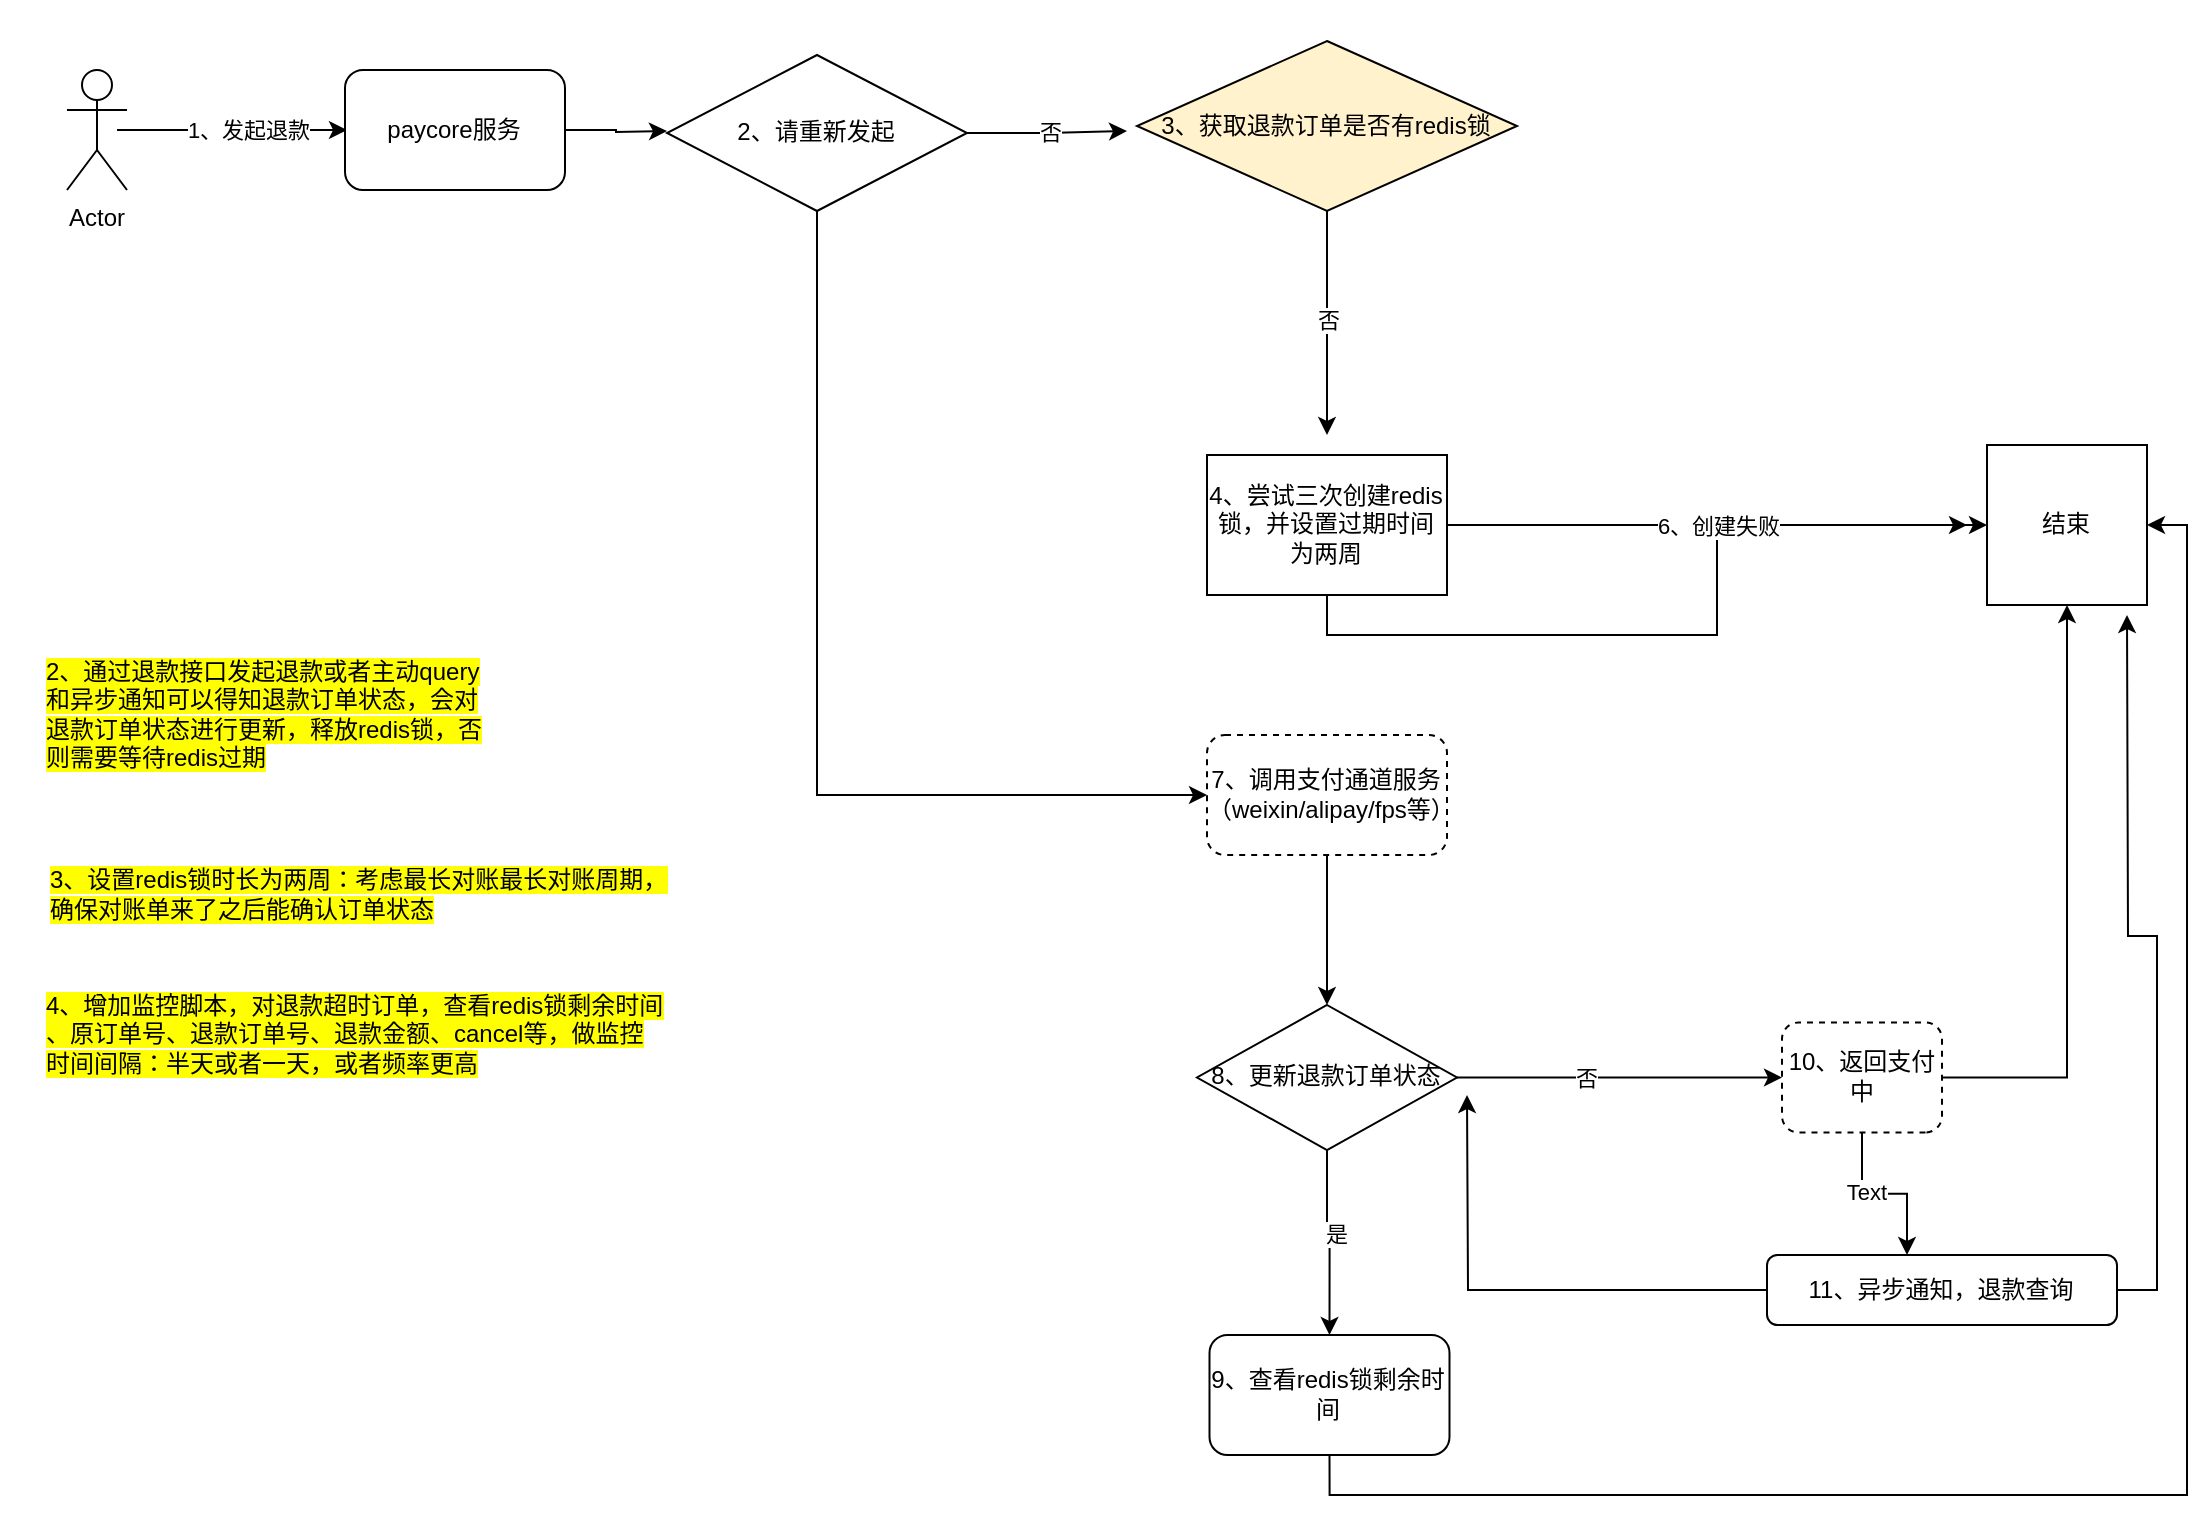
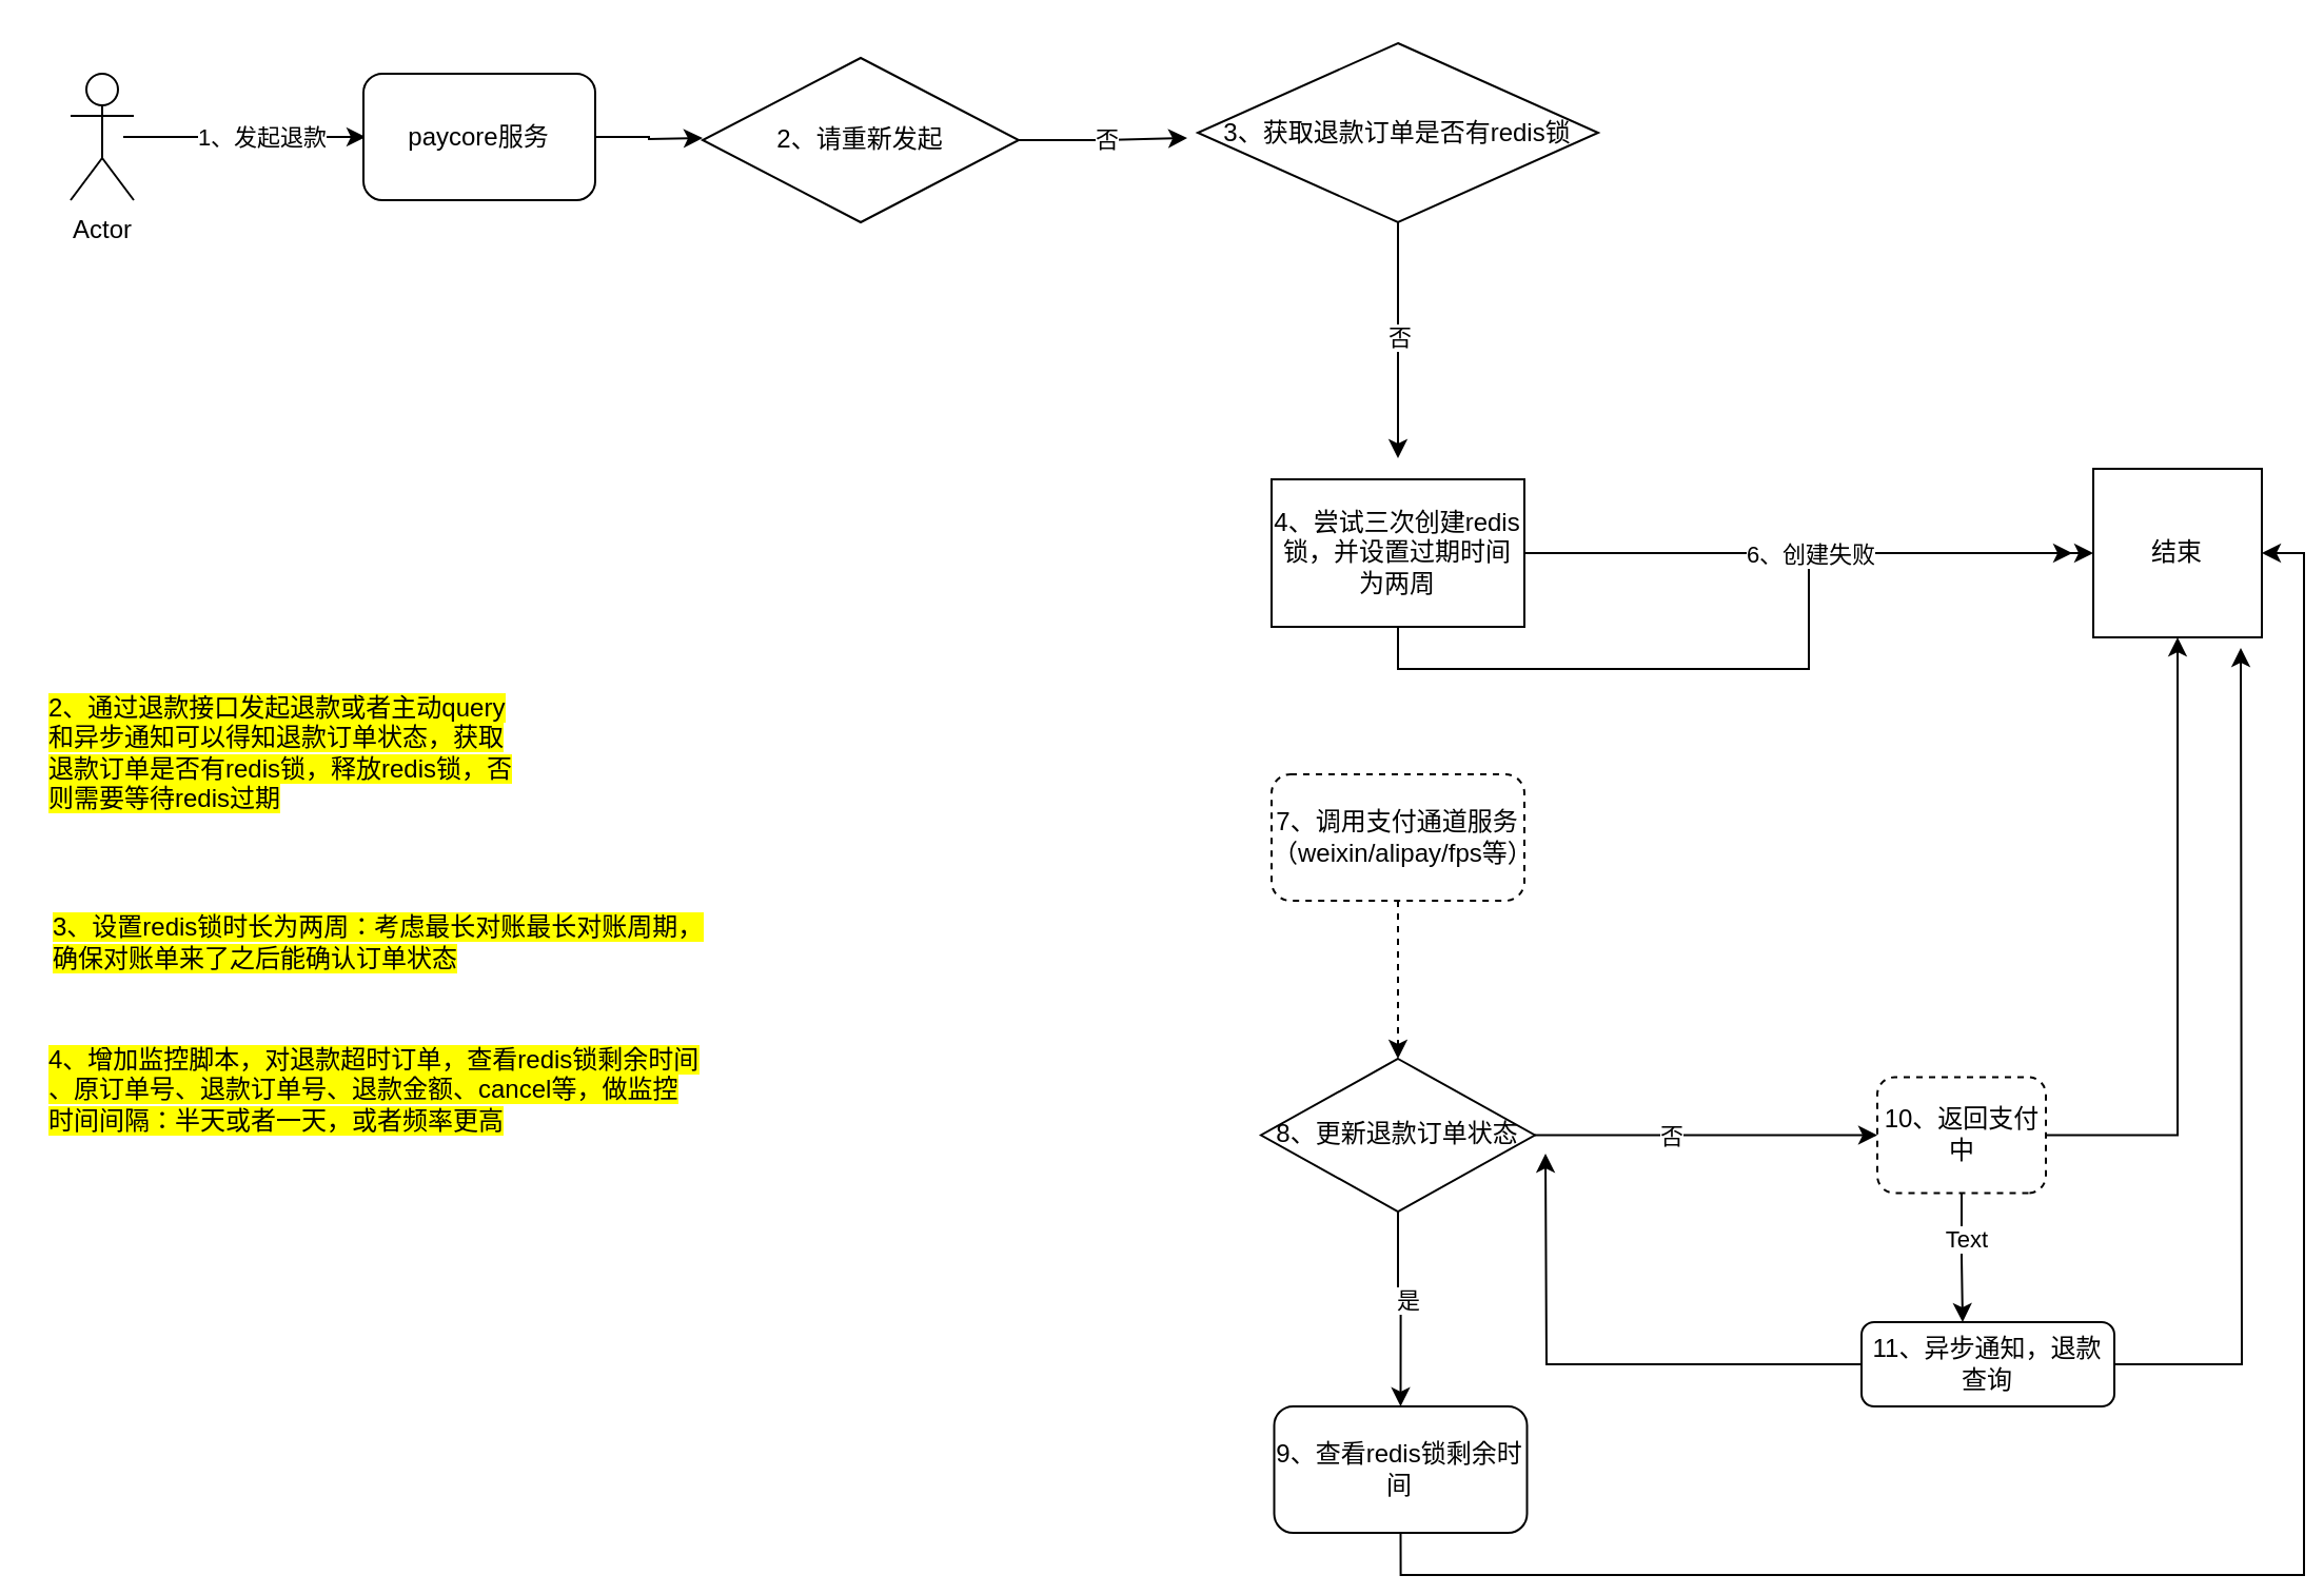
- <mxCell id="8" value="3、获取退款订单是否有redis锁" style="rhombus;whiteSpace=wrap;html=1;fillColor=#fff2cc;" parent="1" vertex="1"><mxGeometry x="568" y="20" width="190" height="85" as="geometry" /></mxCell>
+ <mxCell id="8" value="3、获取退款订单是否有redis锁" style="rhombus;whiteSpace=wrap;html=1;" parent="1" vertex="1"><mxGeometry x="568" y="20" width="190" height="85" as="geometry" /></mxCell>
- <mxCell id="24" style="edgeStyle=orthogonalEdgeStyle;rounded=0;orthogonalLoop=1;jettySize=auto;html=1;exitX=0.5;exitY=1;exitDx=0;exitDy=0;entryX=0;entryY=0.5;entryDx=0;entryDy=0;" parent="1" source="25" target="16" edge="1"><mxGeometry relative="1" as="geometry" /></mxCell>
- <mxCell id="33" value="&lt;mark data-mark-visibility=&quot;visible&quot; data-mark-color-type=&quot;1&quot; data-mark-source-type=&quot;3&quot; data-mark-type=&quot;text&quot; data-mark-id=&quot;PrKLH34haVEnXJBmRJQqH&quot; class=&quot;&quot;&gt;&lt;mark data-mark-visibility=&quot;visible&quot; data-mark-color-type=&quot;1&quot; data-mark-source-type=&quot;3&quot; data-mark-type=&quot;text&quot; data-mark-id=&quot;vgU_78t6HjaXvpYLdzc9c&quot; class=&quot;&quot;&gt;&lt;mark data-mark-visibility=&quot;visible&quot; data-mark-color-type=&quot;1&quot; data-mark-source-type=&quot;3&quot; data-mark-type=&quot;text&quot; data-mark-id=&quot;WDnCujcXe0w7wF-i3M0GH&quot; class=&quot;&quot;&gt;2、通过退款接口发起退款或者主动query和异步通知可以得知退款订单状态，会对退款订单状态进行更新，释放redis锁，否则需要等待redis过期&lt;/mark&gt;&lt;/mark&gt;&lt;/mark&gt;" style="text;html=1;align=left;verticalAlign=middle;whiteSpace=wrap;rounded=0;" parent="1" vertex="1"><mxGeometry x="20.5" y="307" width="222.5" height="100" as="geometry" /></mxCell>
+ <mxCell id="33" value="&lt;mark data-mark-visibility=&quot;visible&quot; data-mark-color-type=&quot;1&quot; data-mark-source-type=&quot;3&quot; data-mark-type=&quot;text&quot; data-mark-id=&quot;PrKLH34haVEnXJBmRJQqH&quot; class=&quot;&quot;&gt;&lt;mark data-mark-visibility=&quot;visible&quot; data-mark-color-type=&quot;1&quot; data-mark-source-type=&quot;3&quot; data-mark-type=&quot;text&quot; data-mark-id=&quot;vgU_78t6HjaXvpYLdzc9c&quot; class=&quot;&quot;&gt;&lt;mark data-mark-visibility=&quot;visible&quot; data-mark-color-type=&quot;1&quot; data-mark-source-type=&quot;3&quot; data-mark-type=&quot;text&quot; data-mark-id=&quot;WDnCujcXe0w7wF-i3M0GH&quot; class=&quot;&quot;&gt;2、通过退款接口发起退款或者主动query和异步通知可以得知退款订单状态，获取退款订单是否有redis锁，释放redis锁，否则需要等待redis过期&lt;/mark&gt;&lt;/mark&gt;&lt;/mark&gt;" style="text;html=1;align=left;verticalAlign=middle;whiteSpace=wrap;rounded=0;" parent="1" vertex="1"><mxGeometry x="20.5" y="307" width="222.5" height="100" as="geometry" /></mxCell>
- <mxCell id="26" value="" style="edgeStyle=orthogonalEdgeStyle;rounded=0;orthogonalLoop=1;jettySize=auto;html=1;exitX=0.5;exitY=1;exitDx=0;exitDy=0;" parent="1" source="16" target="29" edge="1"><mxGeometry relative="1" as="geometry"><mxPoint x="623" y="512" as="targetPoint" /><mxPoint x="623" y="427" as="sourcePoint" /></mxGeometry></mxCell>
+ <mxCell id="26" value="" style="edgeStyle=orthogonalEdgeStyle;rounded=0;orthogonalLoop=1;jettySize=auto;html=1;exitX=0.5;exitY=1;exitDx=0;exitDy=0;dashed=1;" parent="1" source="16" target="29" edge="1"><mxGeometry relative="1" as="geometry"><mxPoint x="623" y="512" as="targetPoint" /><mxPoint x="623" y="427" as="sourcePoint" /></mxGeometry></mxCell>
- <mxCell id="32" value="11、异步通知，退款查询" style="rounded=1;whiteSpace=wrap;html=1;" parent="1" vertex="1"><mxGeometry x="883" y="627" width="175" height="35" as="geometry" /></mxCell>
+ <mxCell id="32" value="11、异步通知，退款查询" style="rounded=1;whiteSpace=wrap;html=1;" parent="1" vertex="1"><mxGeometry x="883" y="627" width="120" height="40" as="geometry" /></mxCell>
